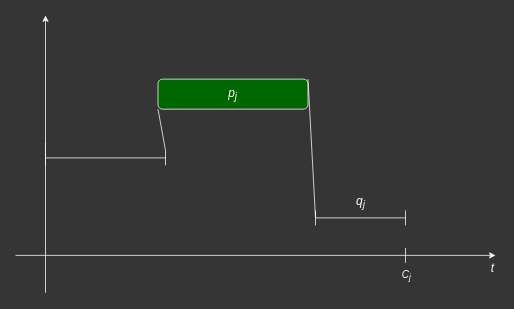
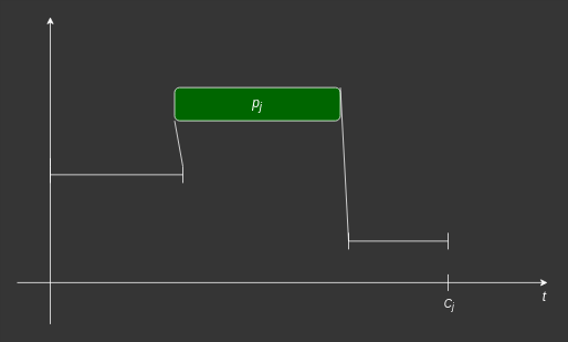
- <mxCell id="13" value="&lt;font style=&quot;font-size: 16px;&quot;&gt;&lt;i&gt;q&lt;sub&gt;j&lt;/sub&gt;&lt;/i&gt;&lt;/font&gt;" style="text;html=1;align=center;verticalAlign=middle;resizable=0;points=[];autosize=1;strokeColor=none;fillColor=none;fontColor=#FFFFFF;" parent="1" vertex="1"><mxGeometry x="469" y="257" width="22" height="23" as="geometry" /></mxCell>
